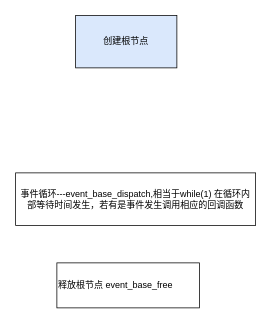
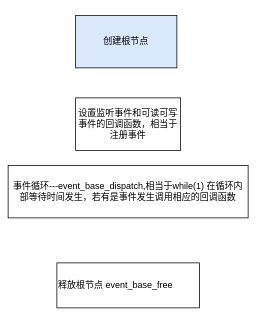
+ <mxCell id="3" value="设置监听事件和可读可写事件的回调函数，相当于注册事件" style="rounded=0;whiteSpace=wrap;html=1;" vertex="1" parent="1"><mxGeometry x="100" y="130" width="140" height="70" as="geometry" /></mxCell>
- <mxCell id="4" value="事件循环---event_base_dispatch,相当于while(1) 在循环内部等待时间发生，若有是事件发生调用相应的回调函数" style="rounded=0;whiteSpace=wrap;html=1;" vertex="1" parent="1"><mxGeometry x="20" y="230" width="320" height="70" as="geometry" /></mxCell>
+ <mxCell id="4" value="事件循环---event_base_dispatch,相当于while(1) 在循环内部等待时间发生，若有是事件发生调用相应的回调函数" style="rounded=0;whiteSpace=wrap;html=1;" vertex="1" parent="1"><mxGeometry x="10" y="220" width="320" height="70" as="geometry" /></mxCell>
